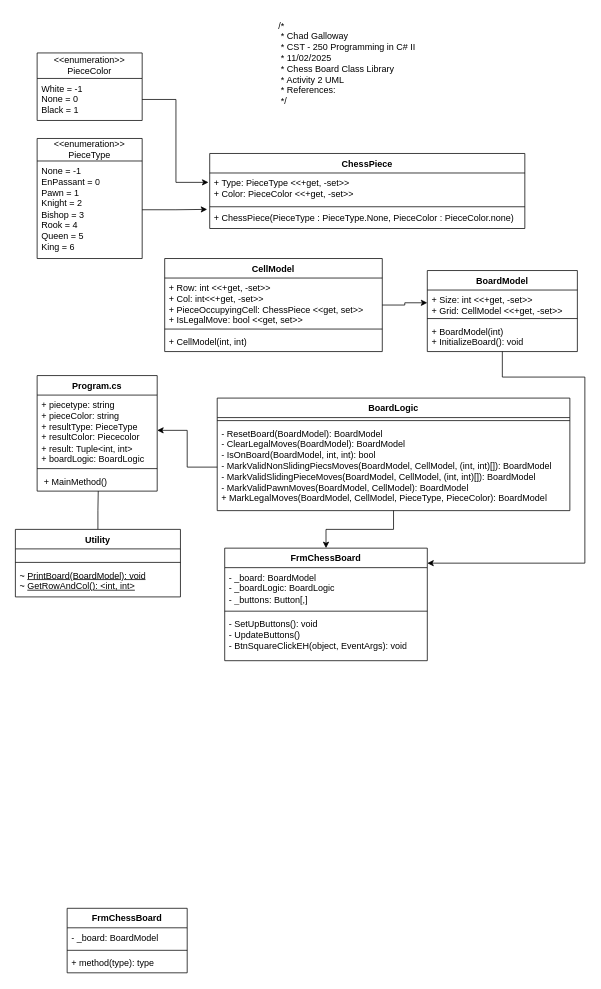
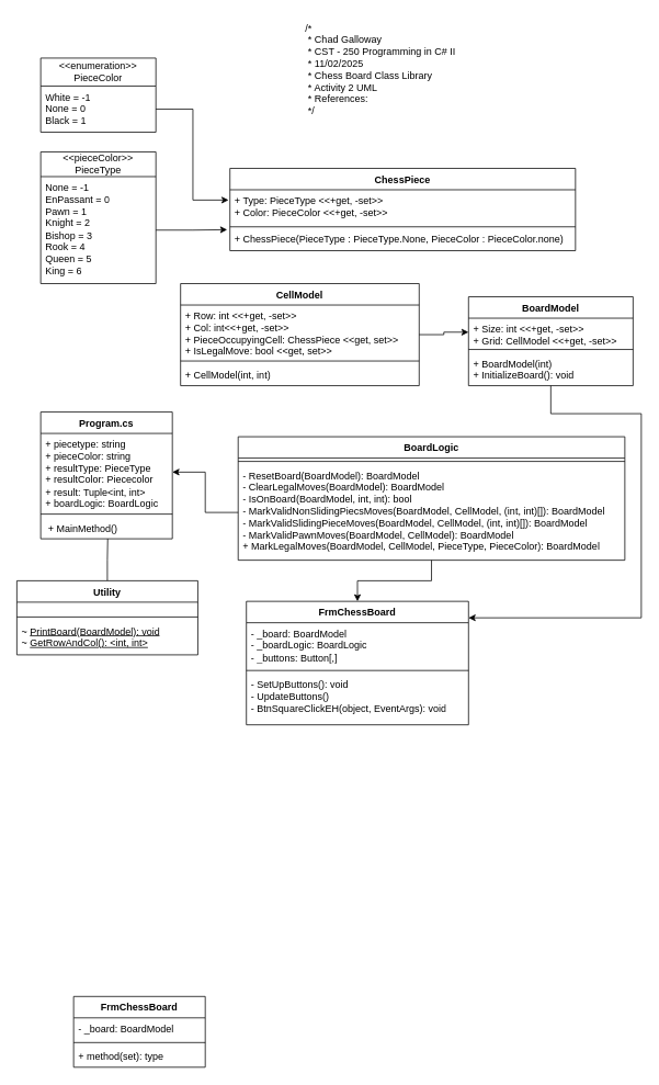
- <mxCell id="32" value="&lt;div&gt;&amp;lt;&amp;lt;enumeration&amp;gt;&amp;gt;&lt;/div&gt;PieceType" style="swimlane;fontStyle=0;childLayout=stackLayout;horizontal=1;startSize=30;fillColor=none;horizontalStack=0;resizeParent=1;resizeParentMax=0;resizeLast=0;collapsible=1;marginBottom=0;whiteSpace=wrap;html=1;" parent="1" vertex="1"><mxGeometry x="49" y="184" width="140" height="160" as="geometry" /></mxCell>
+ <mxCell id="32" value="&lt;div&gt;&amp;lt;&amp;lt;pieceColor&amp;gt;&amp;gt;&lt;/div&gt;PieceType" style="swimlane;fontStyle=0;childLayout=stackLayout;horizontal=1;startSize=30;fillColor=none;horizontalStack=0;resizeParent=1;resizeParentMax=0;resizeLast=0;collapsible=1;marginBottom=0;whiteSpace=wrap;html=1;" parent="1" vertex="1"><mxGeometry x="49" y="184" width="140" height="160" as="geometry" /></mxCell>
- <mxCell id="24" value="+ method(type): type" style="text;strokeColor=none;fillColor=none;align=left;verticalAlign=top;spacingLeft=4;spacingRight=4;overflow=hidden;rotatable=0;points=[[0,0.5],[1,0.5]];portConstraint=eastwest;whiteSpace=wrap;html=1;" parent="21" vertex="1"><mxGeometry y="60" width="160" height="26" as="geometry" /></mxCell>
+ <mxCell id="24" value="+ method(set): type" style="text;strokeColor=none;fillColor=none;align=left;verticalAlign=top;spacingLeft=4;spacingRight=4;overflow=hidden;rotatable=0;points=[[0,0.5],[1,0.5]];portConstraint=eastwest;whiteSpace=wrap;html=1;" parent="21" vertex="1"><mxGeometry y="60" width="160" height="26" as="geometry" /></mxCell>
